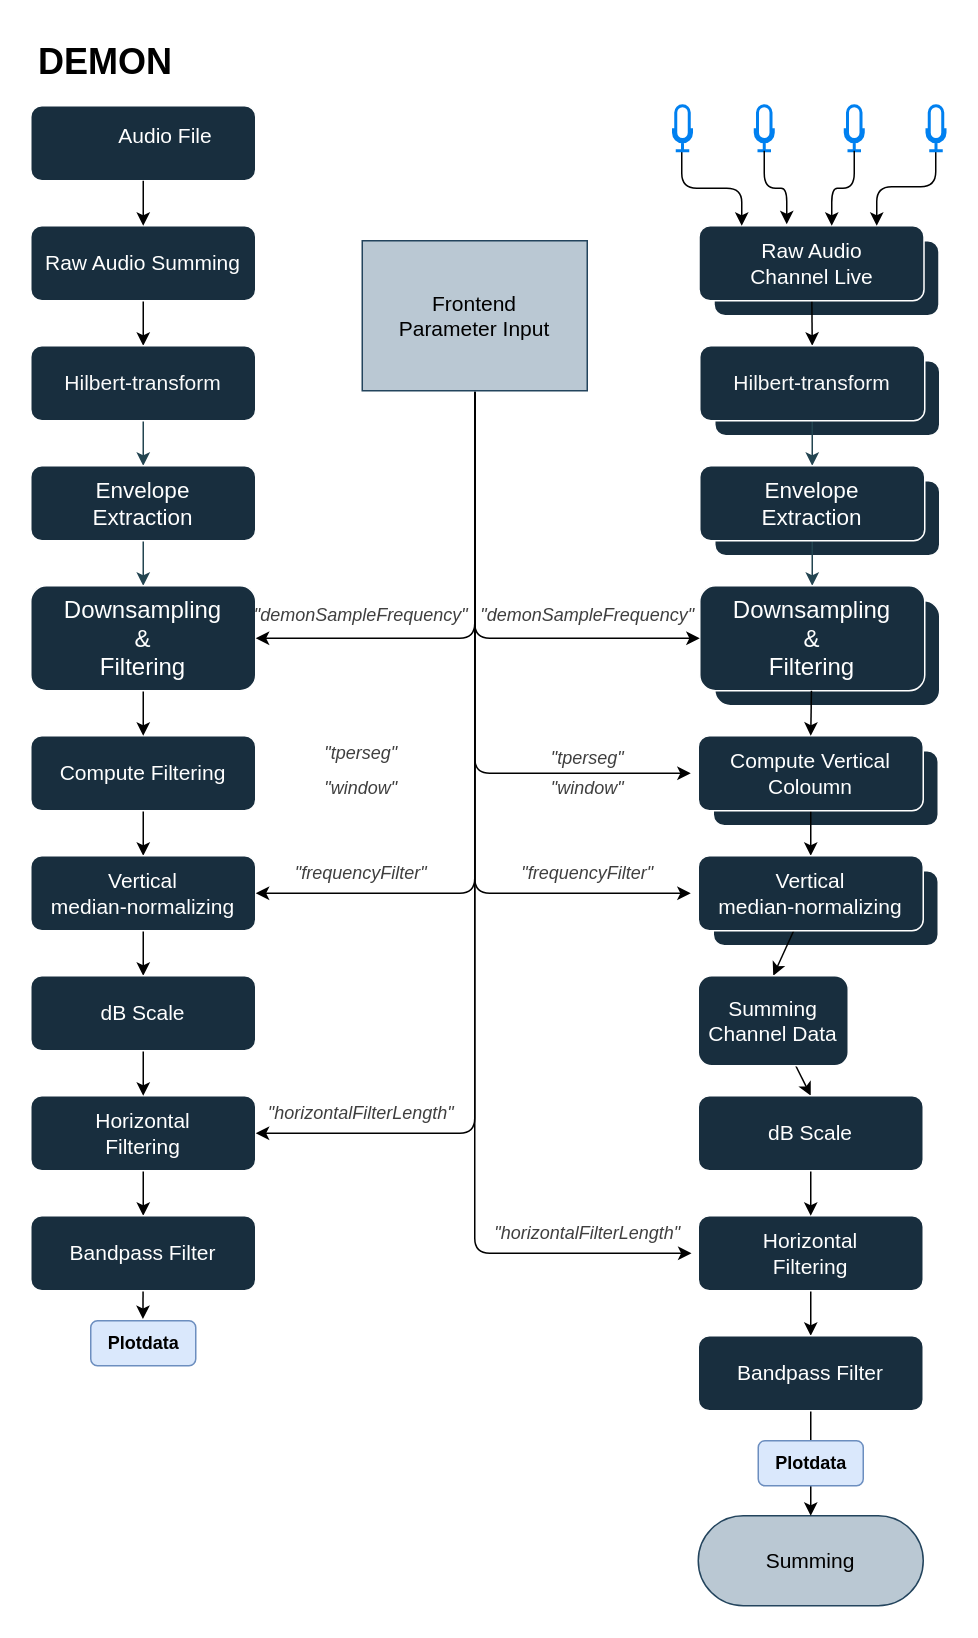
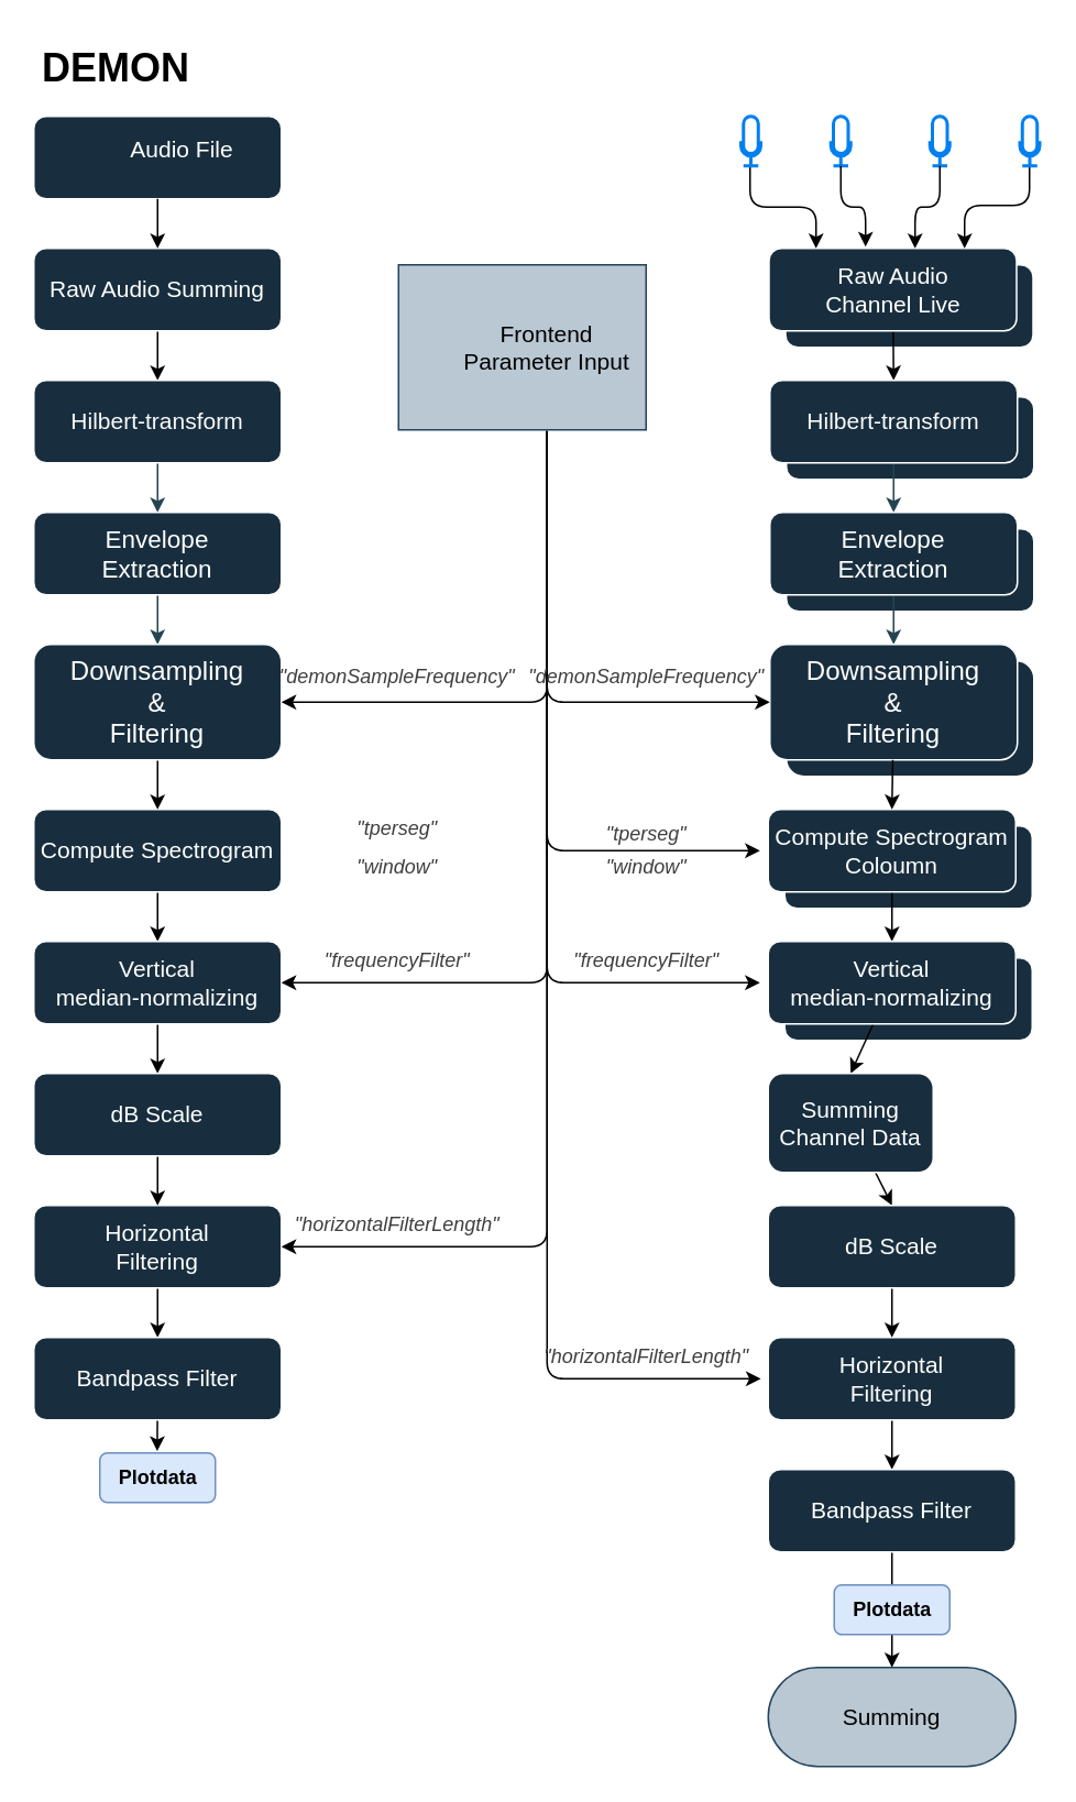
- <mxCell id="89" value="&lt;font style=&quot;color: rgb(0, 0, 0);&quot;&gt;Frontend&lt;/font&gt;&lt;div&gt;&lt;font style=&quot;color: rgb(0, 0, 0);&quot;&gt;Parameter Input&lt;/font&gt;&lt;/div&gt;" style="text;html=1;align=center;verticalAlign=middle;whiteSpace=wrap;rounded=0;labelBackgroundColor=none;fontColor=#FFFFFF;fontSize=14;" vertex="1" parent="88"><mxGeometry x="20" y="20" width="110" height="60" as="geometry" /></mxCell>
+ <mxCell id="89" value="&lt;font style=&quot;color: rgb(0, 0, 0);&quot;&gt;Frontend&lt;/font&gt;&lt;div&gt;&lt;font style=&quot;color: rgb(0, 0, 0);&quot;&gt;Parameter Input&lt;/font&gt;&lt;/div&gt;" style="text;html=1;align=center;verticalAlign=middle;whiteSpace=wrap;rounded=0;labelBackgroundColor=none;fontColor=#FFFFFF;fontSize=14;" vertex="1" parent="88"><mxGeometry x="35" y="20" width="110" height="60" as="geometry" /></mxCell>
- <mxCell id="15" value="Compute Filtering" style="rounded=1;whiteSpace=wrap;html=1;fillColor=#182E3E;direction=west;fontSize=14;fontColor=#FFFFFF;strokeColor=#FFFFFF;" vertex="1" parent="1"><mxGeometry x="20" y="490" width="150" height="50" as="geometry" /></mxCell>
+ <mxCell id="15" value="Compute Spectrogram" style="rounded=1;whiteSpace=wrap;html=1;fillColor=#182E3E;direction=west;fontSize=14;fontColor=#FFFFFF;strokeColor=#FFFFFF;" vertex="1" parent="1"><mxGeometry x="20" y="490" width="150" height="50" as="geometry" /></mxCell>
- <mxCell id="39" value="Compute Vertical Coloumn" style="rounded=1;whiteSpace=wrap;html=1;fillColor=#182E3E;direction=west;fontSize=14;fontColor=#FFFFFF;strokeColor=#FFFFFF;" vertex="1" parent="1"><mxGeometry x="465" y="490" width="150" height="50" as="geometry" /></mxCell>
+ <mxCell id="39" value="Compute Spectrogram Coloumn" style="rounded=1;whiteSpace=wrap;html=1;fillColor=#182E3E;direction=west;fontSize=14;fontColor=#FFFFFF;strokeColor=#FFFFFF;" vertex="1" parent="1"><mxGeometry x="465" y="490" width="150" height="50" as="geometry" /></mxCell>
